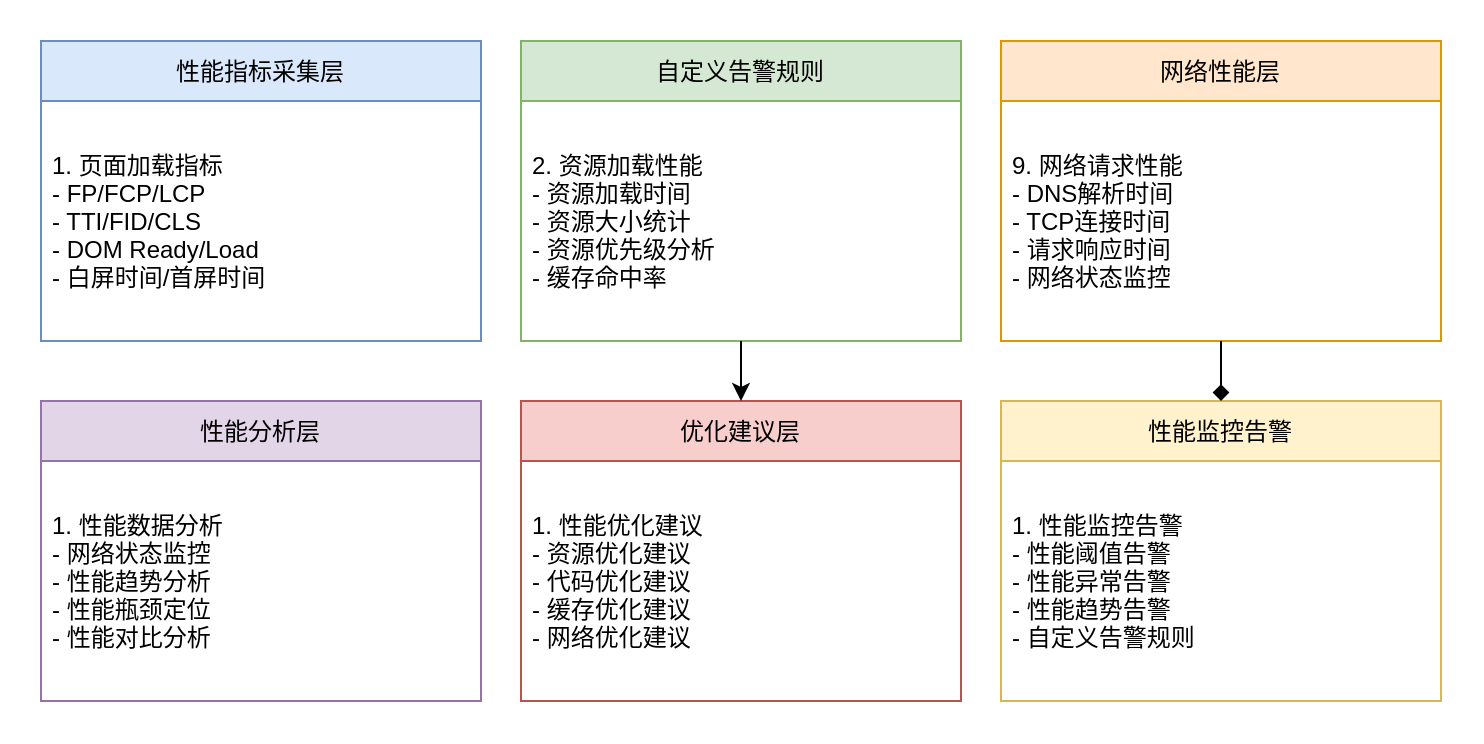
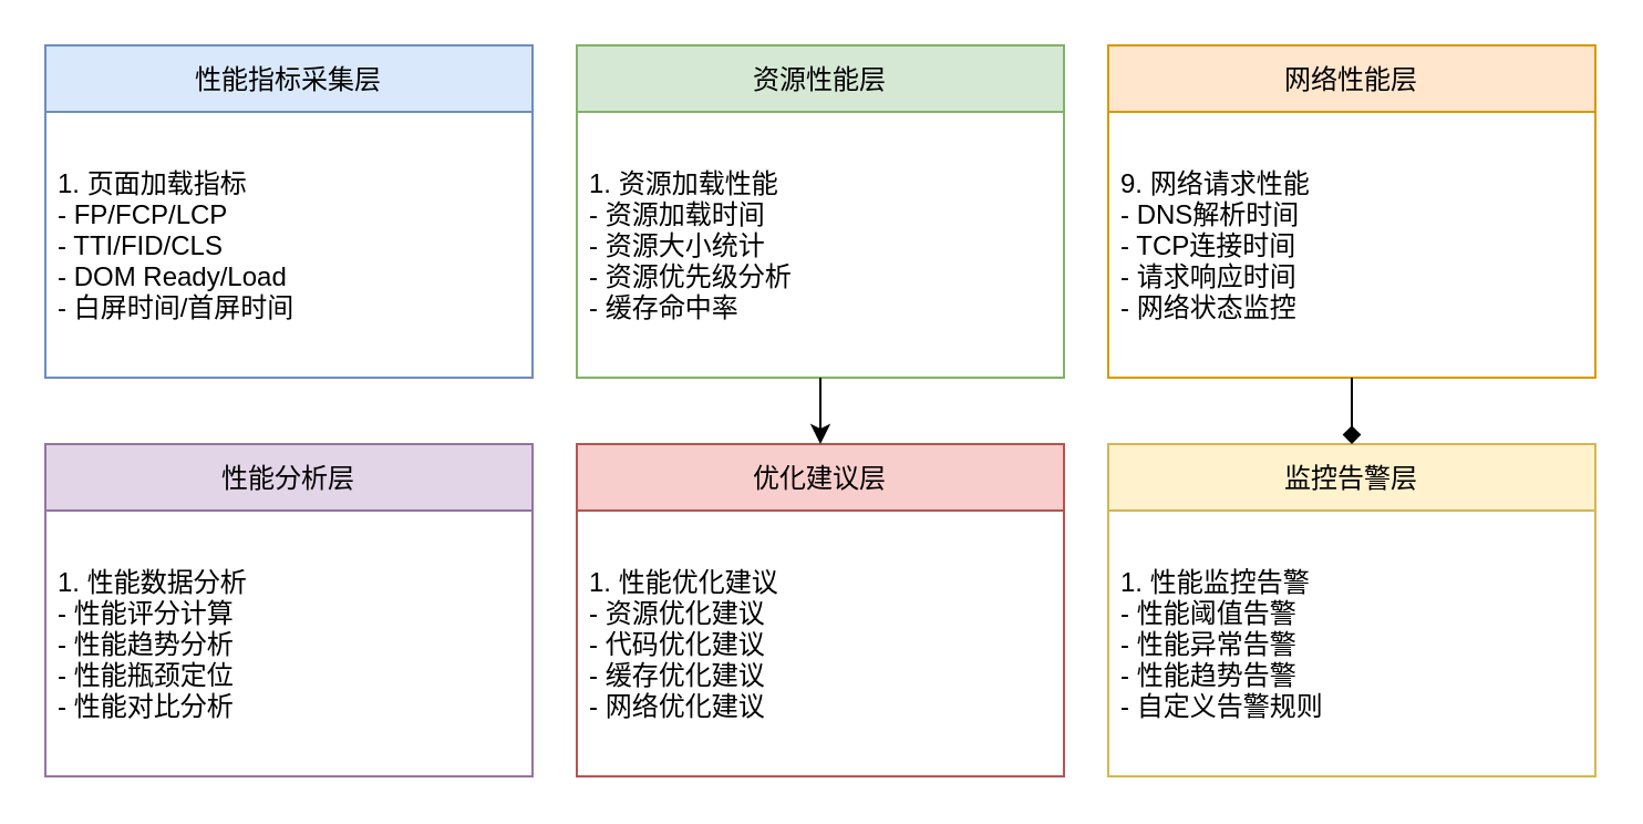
- <mxCell id="4" value="自定义告警规则" style="swimlane;fontStyle=0;childLayout=stackLayout;horizontal=1;startSize=30;horizontalStack=0;resizeParent=1;resizeParentMax=0;resizeLast=0;collapsible=1;marginBottom=0;fillColor=#d5e8d4;strokeColor=#82b366;" parent="1" vertex="1"><mxGeometry x="260" y="20" width="220" height="150" as="geometry" /></mxCell>
+ <mxCell id="4" value="资源性能层" style="swimlane;fontStyle=0;childLayout=stackLayout;horizontal=1;startSize=30;horizontalStack=0;resizeParent=1;resizeParentMax=0;resizeLast=0;collapsible=1;marginBottom=0;fillColor=#d5e8d4;strokeColor=#82b366;" parent="1" vertex="1"><mxGeometry x="260" y="20" width="220" height="150" as="geometry" /></mxCell>
- <mxCell id="5" value="2. 资源加载性能&#10;- 资源加载时间&#10;- 资源大小统计&#10;- 资源优先级分析&#10;- 缓存命中率" style="text;strokeColor=none;fillColor=none;align=left;verticalAlign=middle;spacingLeft=4;spacingRight=4;overflow=hidden;points=[[0,0.5],[1,0.5]];portConstraint=eastwest;rotatable=0;" parent="4" vertex="1"><mxGeometry y="30" width="220" height="120" as="geometry" /></mxCell>
+ <mxCell id="5" value="1. 资源加载性能&#10;- 资源加载时间&#10;- 资源大小统计&#10;- 资源优先级分析&#10;- 缓存命中率" style="text;strokeColor=none;fillColor=none;align=left;verticalAlign=middle;spacingLeft=4;spacingRight=4;overflow=hidden;points=[[0,0.5],[1,0.5]];portConstraint=eastwest;rotatable=0;" parent="4" vertex="1"><mxGeometry y="30" width="220" height="120" as="geometry" /></mxCell>
- <mxCell id="12" value="性能监控告警" style="swimlane;fontStyle=0;childLayout=stackLayout;horizontal=1;startSize=30;horizontalStack=0;resizeParent=1;resizeParentMax=0;resizeLast=0;collapsible=1;marginBottom=0;fillColor=#fff2cc;strokeColor=#d6b656;" parent="1" vertex="1"><mxGeometry x="500" y="200" width="220" height="150" as="geometry" /></mxCell>
+ <mxCell id="12" value="监控告警层" style="swimlane;fontStyle=0;childLayout=stackLayout;horizontal=1;startSize=30;horizontalStack=0;resizeParent=1;resizeParentMax=0;resizeLast=0;collapsible=1;marginBottom=0;fillColor=#fff2cc;strokeColor=#d6b656;" parent="1" vertex="1"><mxGeometry x="500" y="200" width="220" height="150" as="geometry" /></mxCell>
- <mxCell id="9" value="1. 性能数据分析&#10;- 网络状态监控&#10;- 性能趋势分析&#10;- 性能瓶颈定位&#10;- 性能对比分析" style="text;strokeColor=none;fillColor=none;align=left;verticalAlign=middle;spacingLeft=4;spacingRight=4;overflow=hidden;points=[[0,0.5],[1,0.5]];portConstraint=eastwest;rotatable=0;" parent="8" vertex="1"><mxGeometry y="30" width="220" height="120" as="geometry" /></mxCell>
+ <mxCell id="9" value="1. 性能数据分析&#10;- 性能评分计算&#10;- 性能趋势分析&#10;- 性能瓶颈定位&#10;- 性能对比分析" style="text;strokeColor=none;fillColor=none;align=left;verticalAlign=middle;spacingLeft=4;spacingRight=4;overflow=hidden;points=[[0,0.5],[1,0.5]];portConstraint=eastwest;rotatable=0;" parent="8" vertex="1"><mxGeometry y="30" width="220" height="120" as="geometry" /></mxCell>
